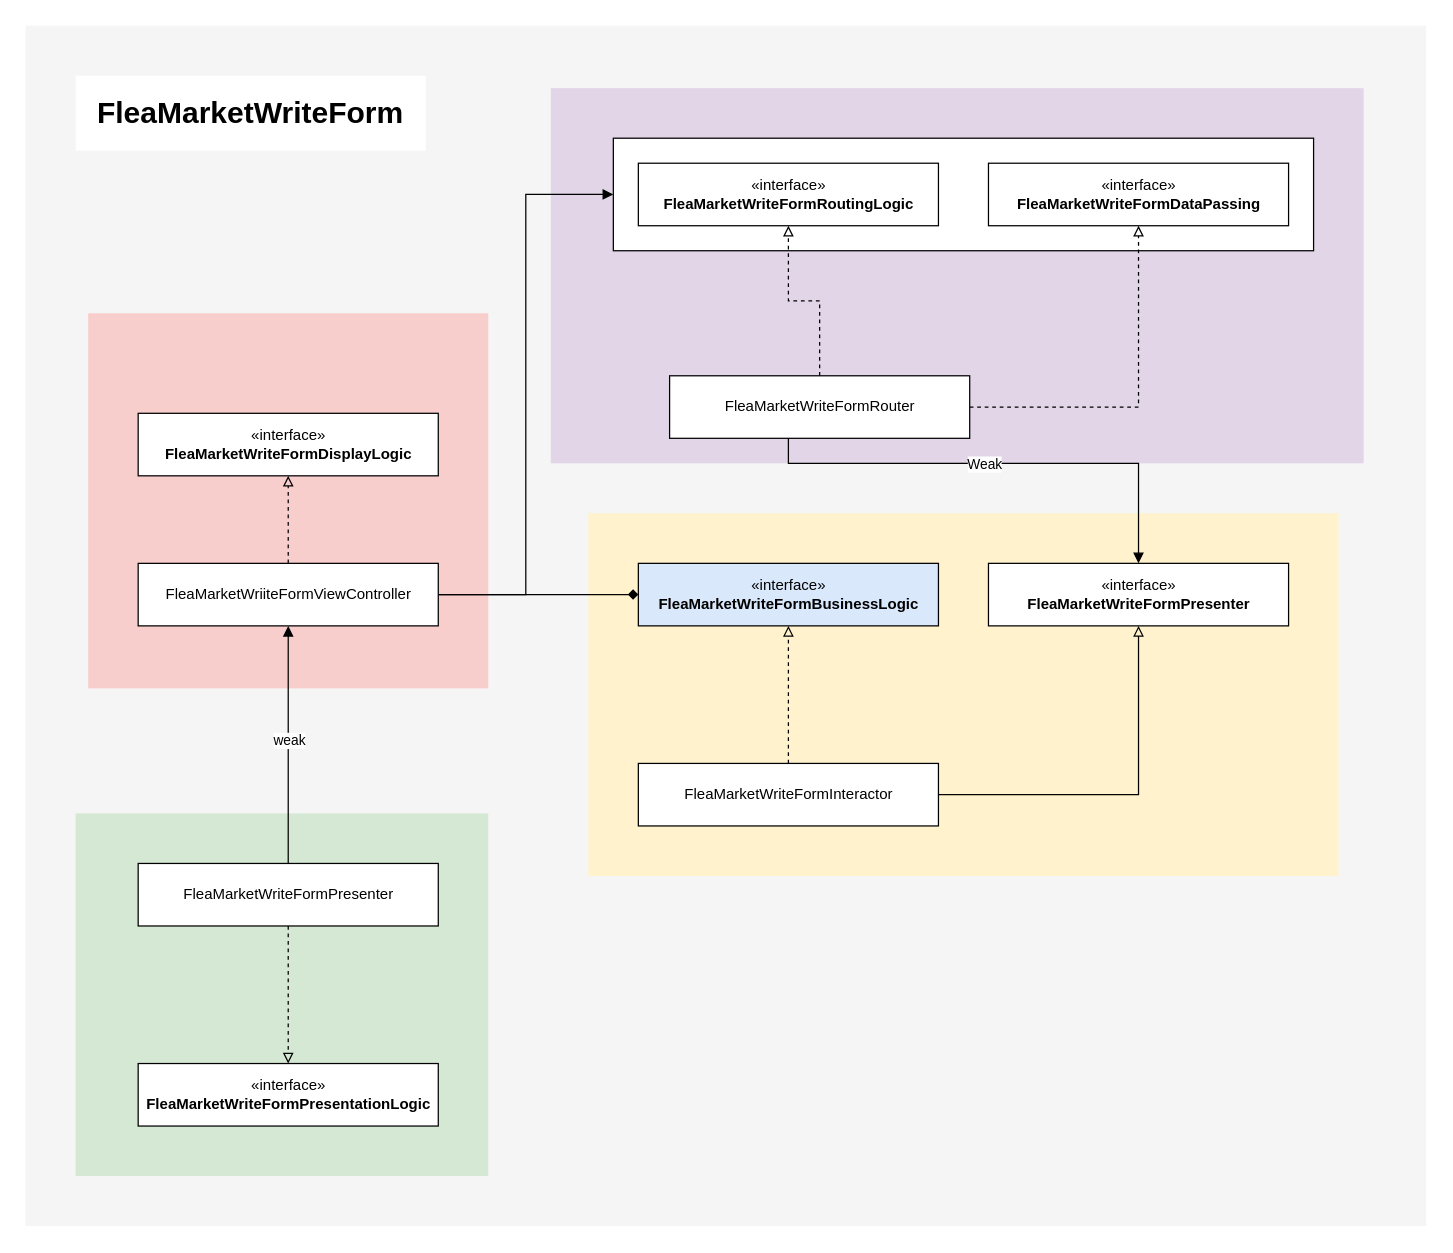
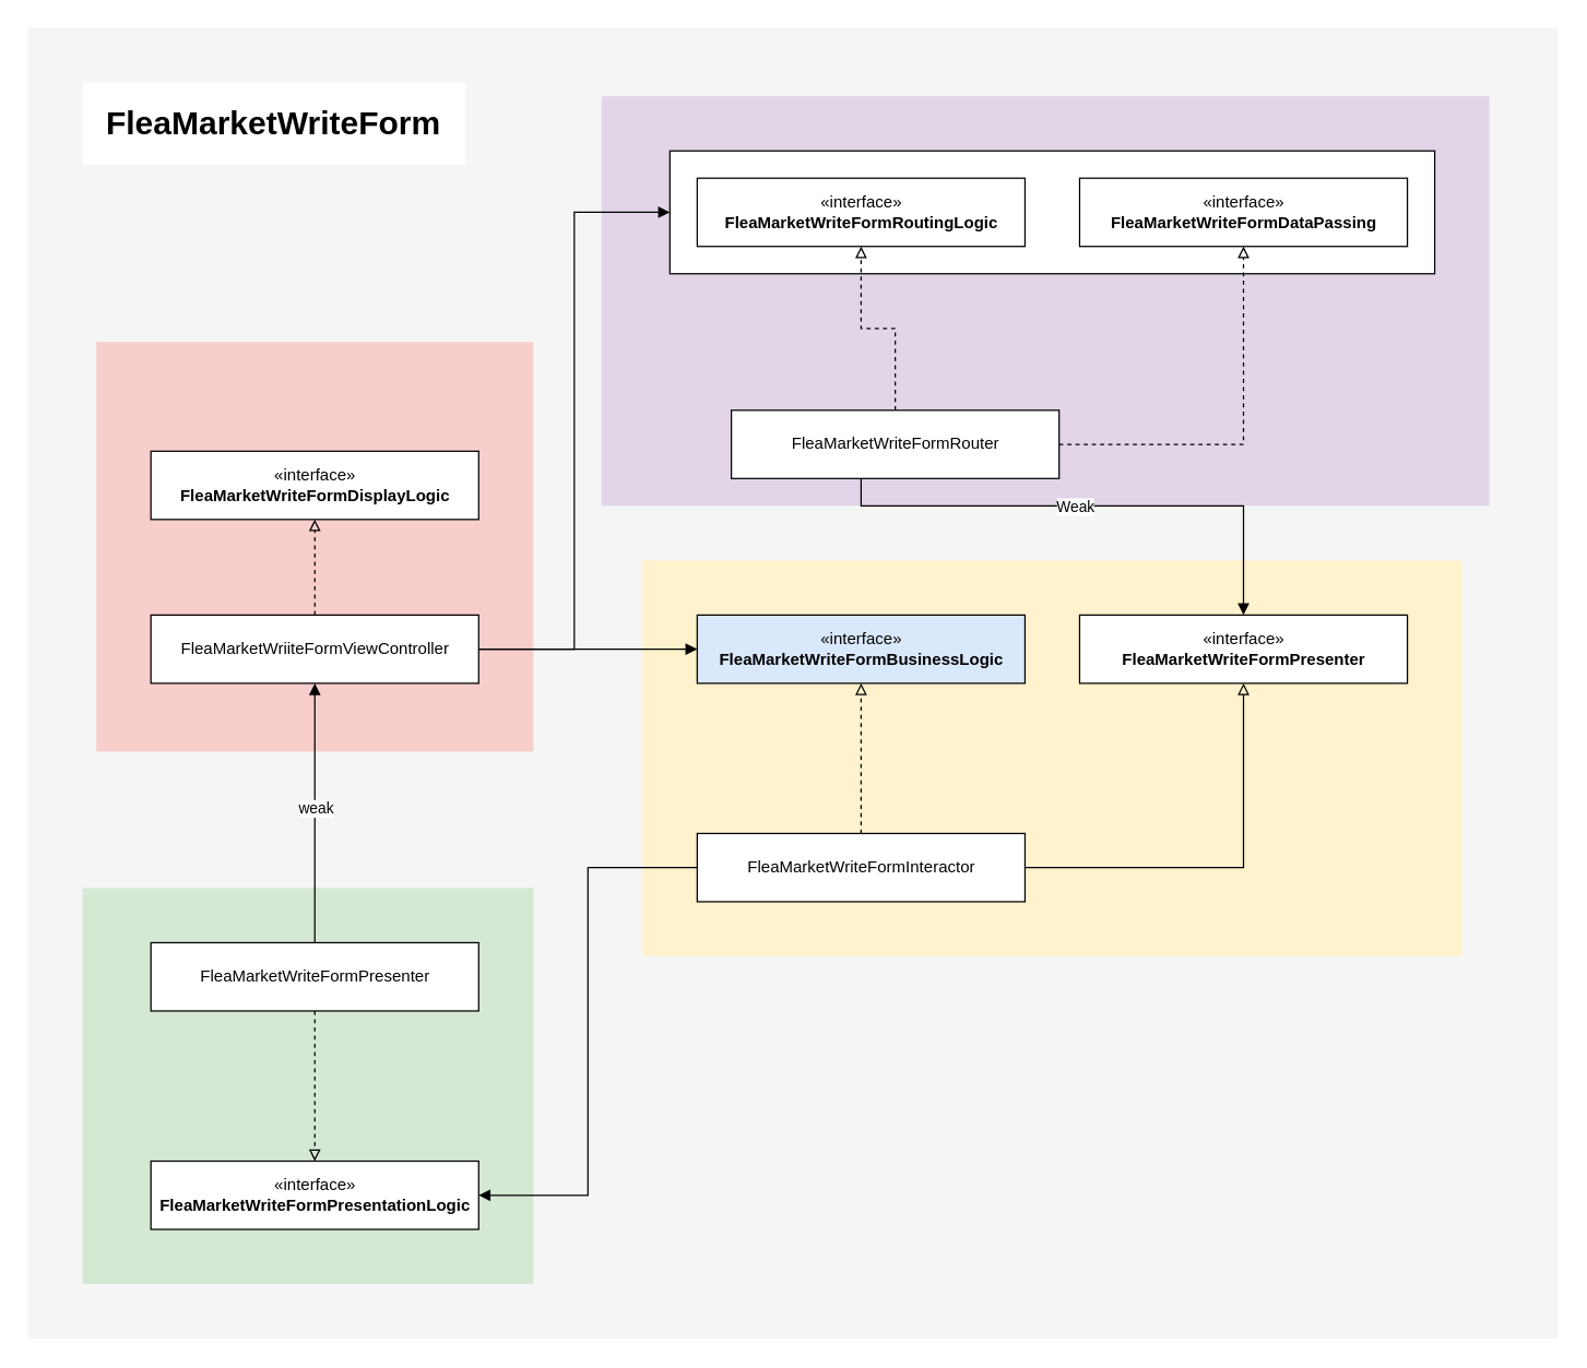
- <mxCell id="10" style="edgeStyle=orthogonalEdgeStyle;rounded=0;orthogonalLoop=1;jettySize=auto;html=1;endArrow=diamond;endFill=1;" edge="1" parent="1" source="12" target="13"><mxGeometry relative="1" as="geometry" /></mxCell>
+ <mxCell id="10" style="edgeStyle=orthogonalEdgeStyle;rounded=0;orthogonalLoop=1;jettySize=auto;html=1;endArrow=block;endFill=1;" edge="1" parent="1" source="12" target="13"><mxGeometry relative="1" as="geometry" /></mxCell>
+ <mxCell id="16" style="edgeStyle=orthogonalEdgeStyle;rounded=0;orthogonalLoop=1;jettySize=auto;html=1;entryX=1;entryY=0.5;entryDx=0;entryDy=0;endArrow=block;endFill=1;" edge="1" parent="1" source="17" target="19"><mxGeometry relative="1" as="geometry" /></mxCell>
